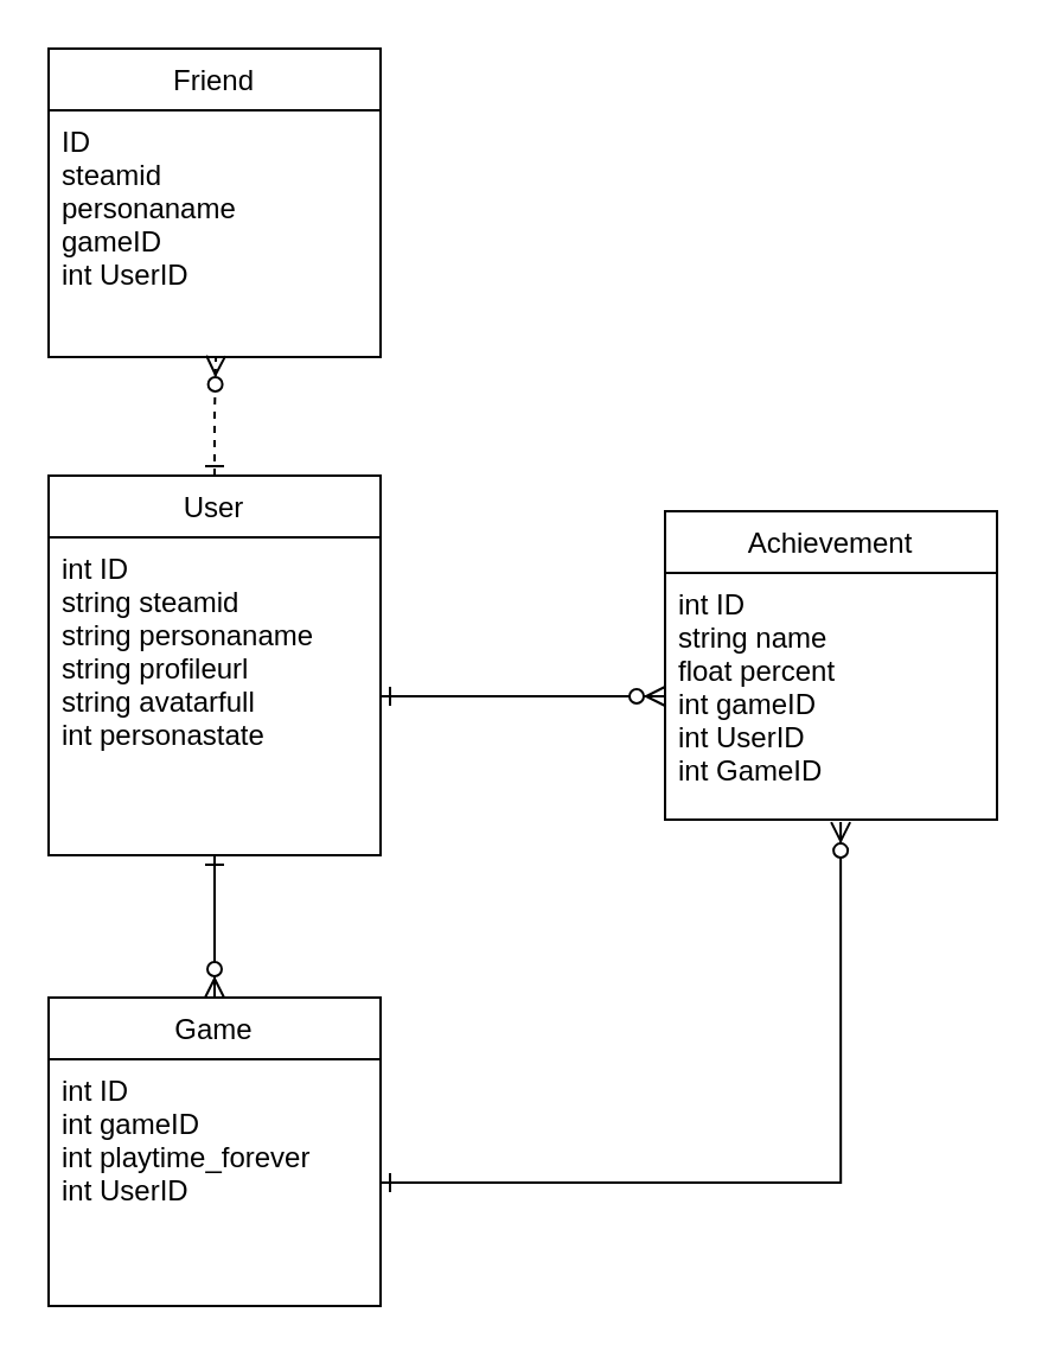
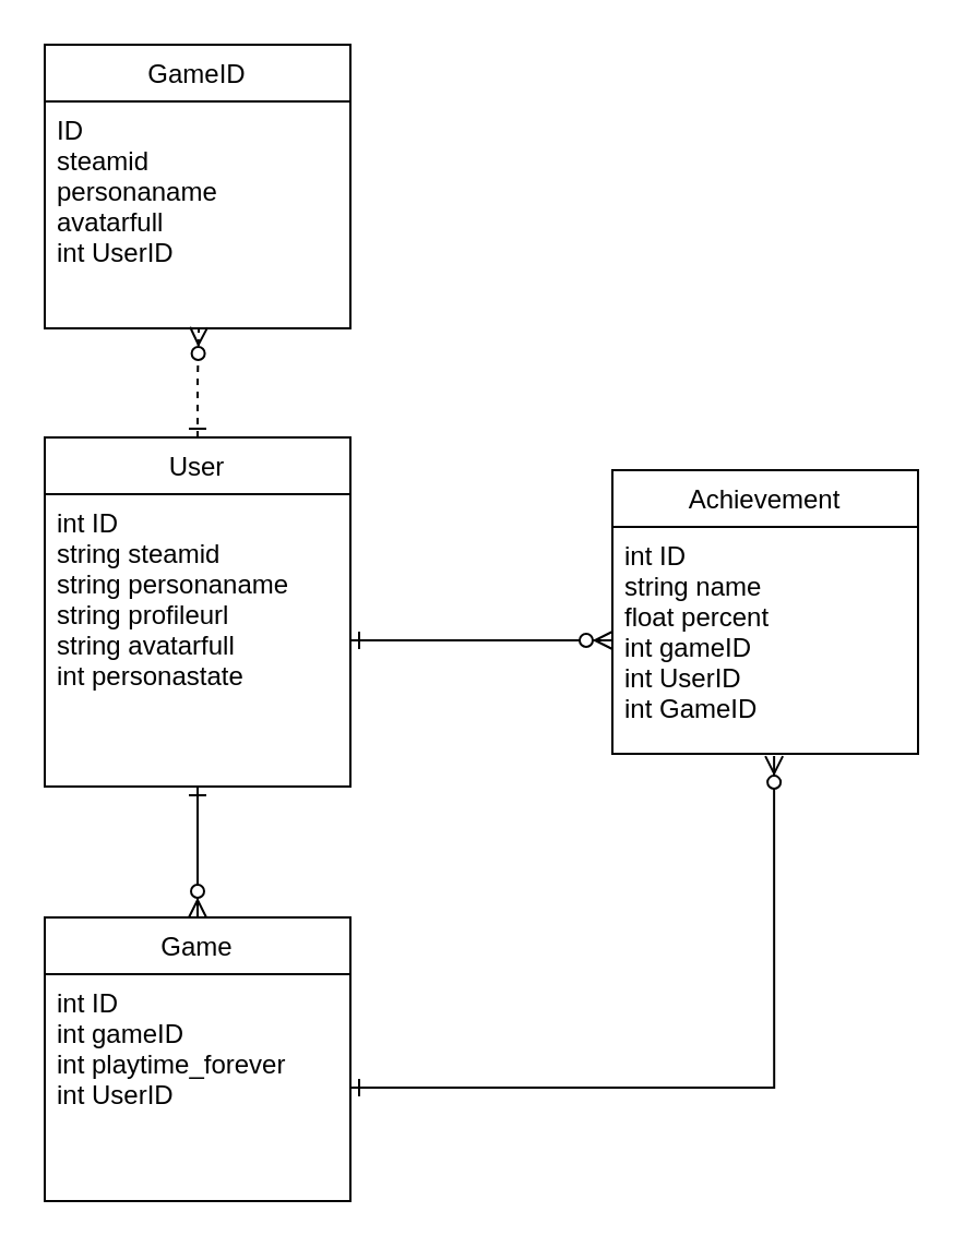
- <mxCell id="7" value="Friend" style="swimlane;fontStyle=0;childLayout=stackLayout;horizontal=1;startSize=26;fillColor=none;horizontalStack=0;resizeParent=1;resizeParentMax=0;resizeLast=0;collapsible=1;marginBottom=0;" vertex="1" parent="1"><mxGeometry x="20" y="20" width="140" height="130" as="geometry" /></mxCell>
+ <mxCell id="7" value="GameID" style="swimlane;fontStyle=0;childLayout=stackLayout;horizontal=1;startSize=26;fillColor=none;horizontalStack=0;resizeParent=1;resizeParentMax=0;resizeLast=0;collapsible=1;marginBottom=0;" vertex="1" parent="1"><mxGeometry x="20" y="20" width="140" height="130" as="geometry" /></mxCell>
- <mxCell id="8" value="ID&#10;steamid&#10;personaname&#10;gameID&#10;int UserID" style="text;strokeColor=none;fillColor=none;align=left;verticalAlign=top;spacingLeft=4;spacingRight=4;overflow=hidden;rotatable=0;points=[[0,0.5],[1,0.5]];portConstraint=eastwest;" vertex="1" parent="7"><mxGeometry y="26" width="140" height="104" as="geometry" /></mxCell>
+ <mxCell id="8" value="ID&#10;steamid&#10;personaname&#10;avatarfull&#10;int UserID" style="text;strokeColor=none;fillColor=none;align=left;verticalAlign=top;spacingLeft=4;spacingRight=4;overflow=hidden;rotatable=0;points=[[0,0.5],[1,0.5]];portConstraint=eastwest;" vertex="1" parent="7"><mxGeometry y="26" width="140" height="104" as="geometry" /></mxCell>
